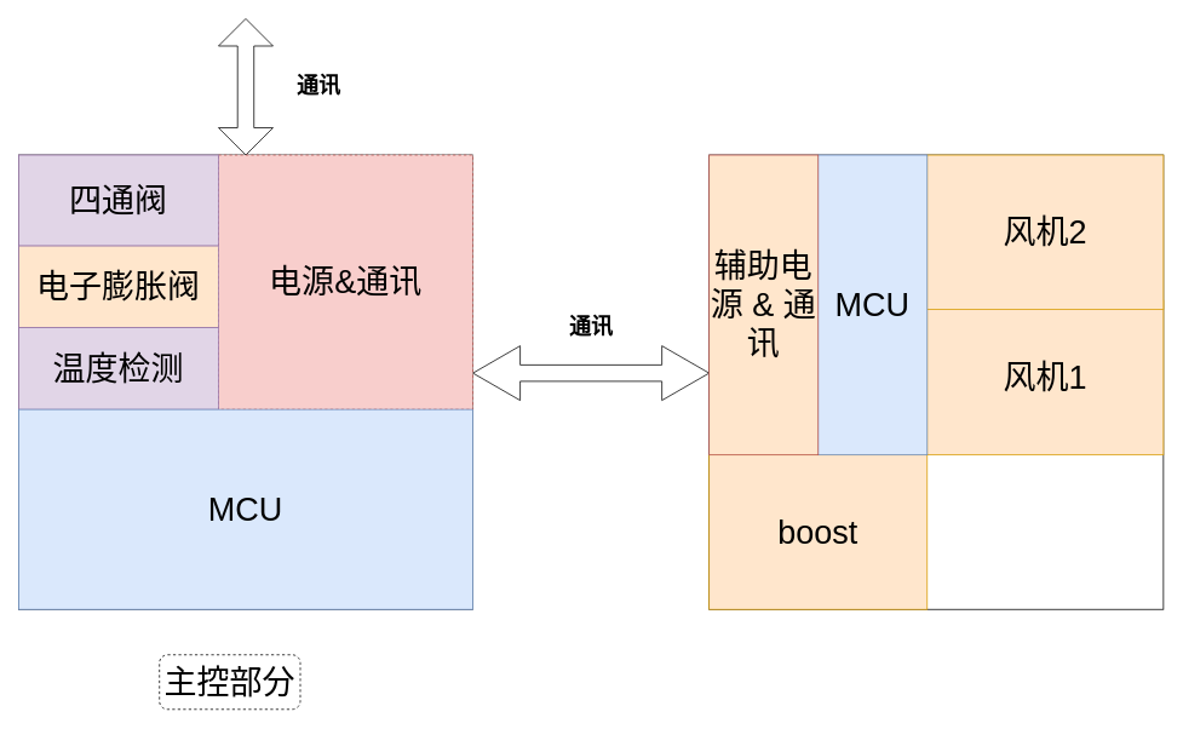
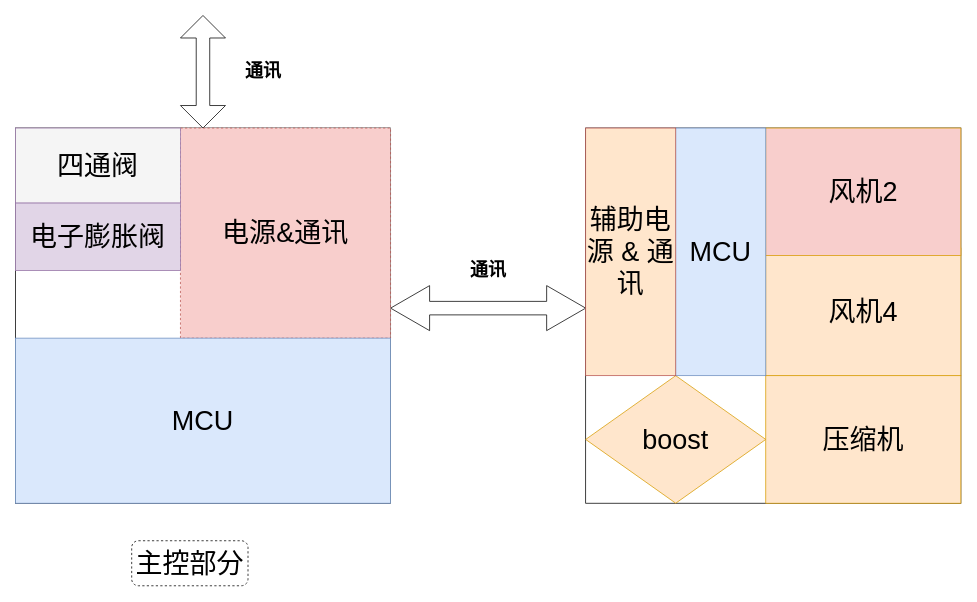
- <mxCell id="8" value="四通阀" style="rounded=0;whiteSpace=wrap;html=1;fontSize=36;fillColor=#e1d5e7;strokeColor=#9673a6;" vertex="1" parent="1"><mxGeometry x="20" y="170" width="220" height="100" as="geometry" /></mxCell>
+ <mxCell id="8" value="四通阀" style="rounded=0;whiteSpace=wrap;html=1;fontSize=36;fillColor=#f5f5f5;strokeColor=#9673a6;" vertex="1" parent="1"><mxGeometry x="20" y="170" width="220" height="100" as="geometry" /></mxCell>
- <mxCell id="15" value="风机2" style="rounded=0;whiteSpace=wrap;html=1;fontSize=36;fillColor=#ffe6cc;strokeColor=#d79b00;" vertex="1" parent="1"><mxGeometry x="1020" y="170" width="260" height="170" as="geometry" /></mxCell>
+ <mxCell id="15" value="风机2" style="rounded=0;whiteSpace=wrap;html=1;fontSize=36;fillColor=#f8cecc;strokeColor=#d79b00;" vertex="1" parent="1"><mxGeometry x="1020" y="170" width="260" height="170" as="geometry" /></mxCell>
- <mxCell id="9" value="电子膨胀阀" style="rounded=0;whiteSpace=wrap;html=1;fontSize=36;fillColor=#ffe6cc;strokeColor=#9673a6;" vertex="1" parent="1"><mxGeometry x="20" y="270" width="220" height="90" as="geometry" /></mxCell>
+ <mxCell id="9" value="电子膨胀阀" style="rounded=0;whiteSpace=wrap;html=1;fontSize=36;fillColor=#e1d5e7;strokeColor=#9673a6;" vertex="1" parent="1"><mxGeometry x="20" y="270" width="220" height="90" as="geometry" /></mxCell>
- <mxCell id="10" value="温度检测" style="rounded=0;whiteSpace=wrap;html=1;fontSize=36;fillColor=#e1d5e7;strokeColor=#9673a6;" vertex="1" parent="1"><mxGeometry x="20" y="360" width="220" height="90" as="geometry" /></mxCell>
- <mxCell id="14" value="风机1" style="rounded=0;whiteSpace=wrap;html=1;fontSize=36;fillColor=#ffe6cc;strokeColor=#d79b00;" vertex="1" parent="1"><mxGeometry x="1020" y="330" width="260" height="170" as="geometry" /></mxCell>
+ <mxCell id="14" value="风机4" style="rounded=0;whiteSpace=wrap;html=1;fontSize=36;fillColor=#ffe6cc;strokeColor=#d79b00;" vertex="1" parent="1"><mxGeometry x="1020" y="330" width="260" height="170" as="geometry" /></mxCell>
- <mxCell id="12" value="boost" style="rounded=0;whiteSpace=wrap;html=1;fontSize=36;fillColor=#ffe6cc;strokeColor=#d79b00;" vertex="1" parent="1"><mxGeometry x="780" y="500" width="240" height="170" as="geometry" /></mxCell>
+ <mxCell id="12" value="boost" style="rhombus;whiteSpace=wrap;html=1;fontSize=36;fillColor=#ffe6cc;strokeColor=#d79b00;" vertex="1" parent="1"><mxGeometry x="780" y="500" width="240" height="170" as="geometry" /></mxCell>
+ <mxCell id="13" value="压缩机" style="rounded=0;whiteSpace=wrap;html=1;fontSize=36;fillColor=#ffe6cc;strokeColor=#d79b00;" vertex="1" parent="1"><mxGeometry x="1020" y="500" width="260" height="170" as="geometry" /></mxCell>
